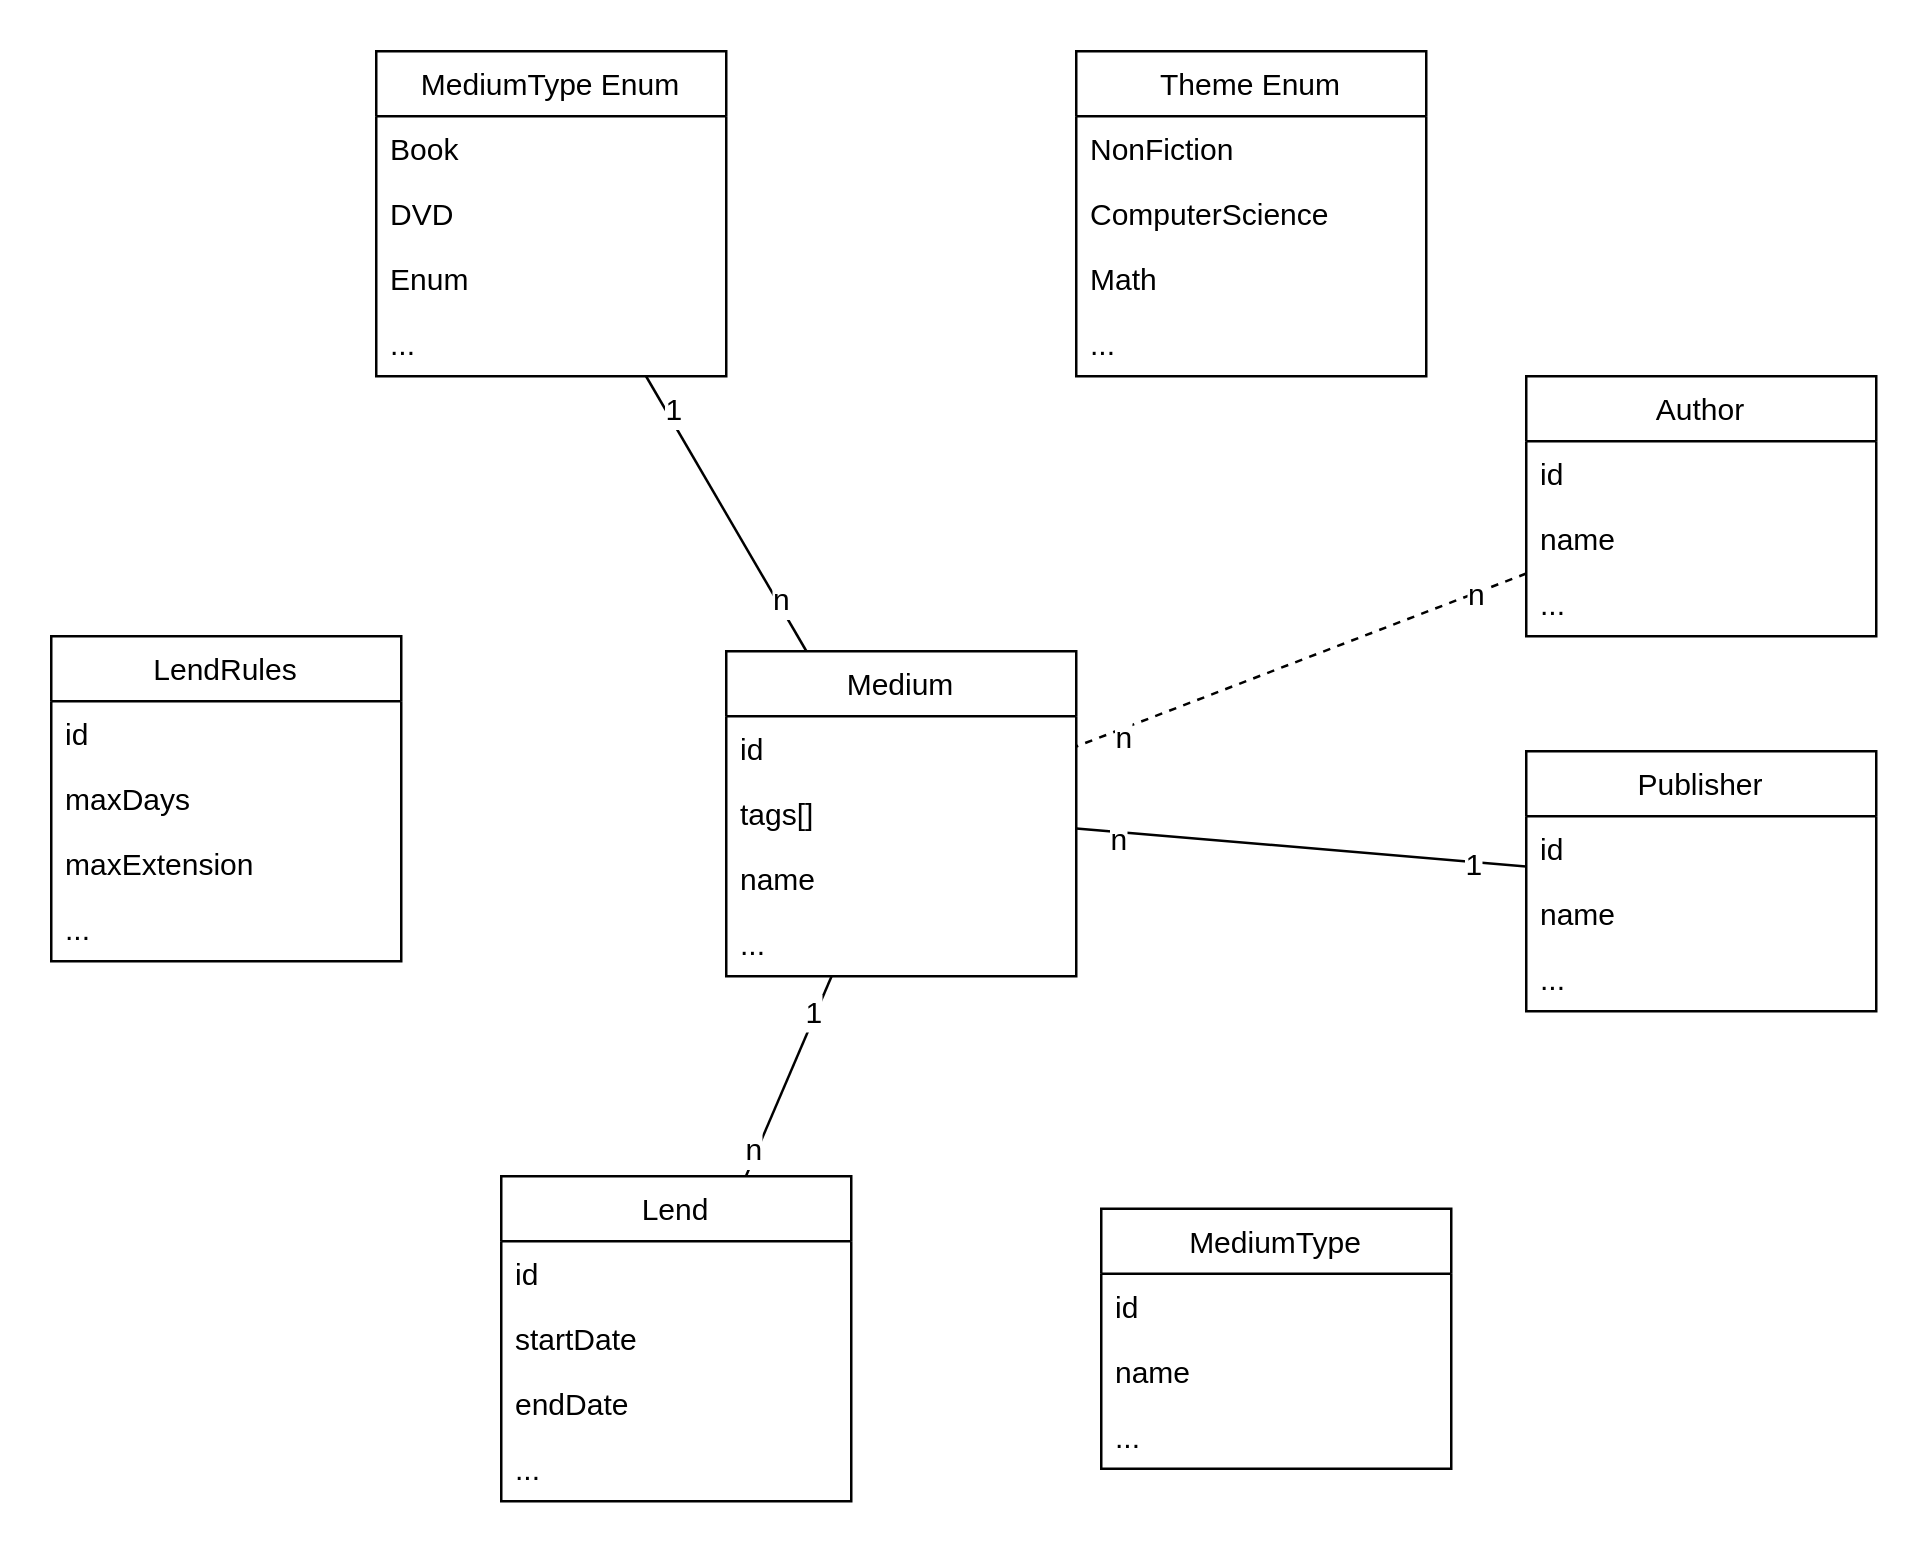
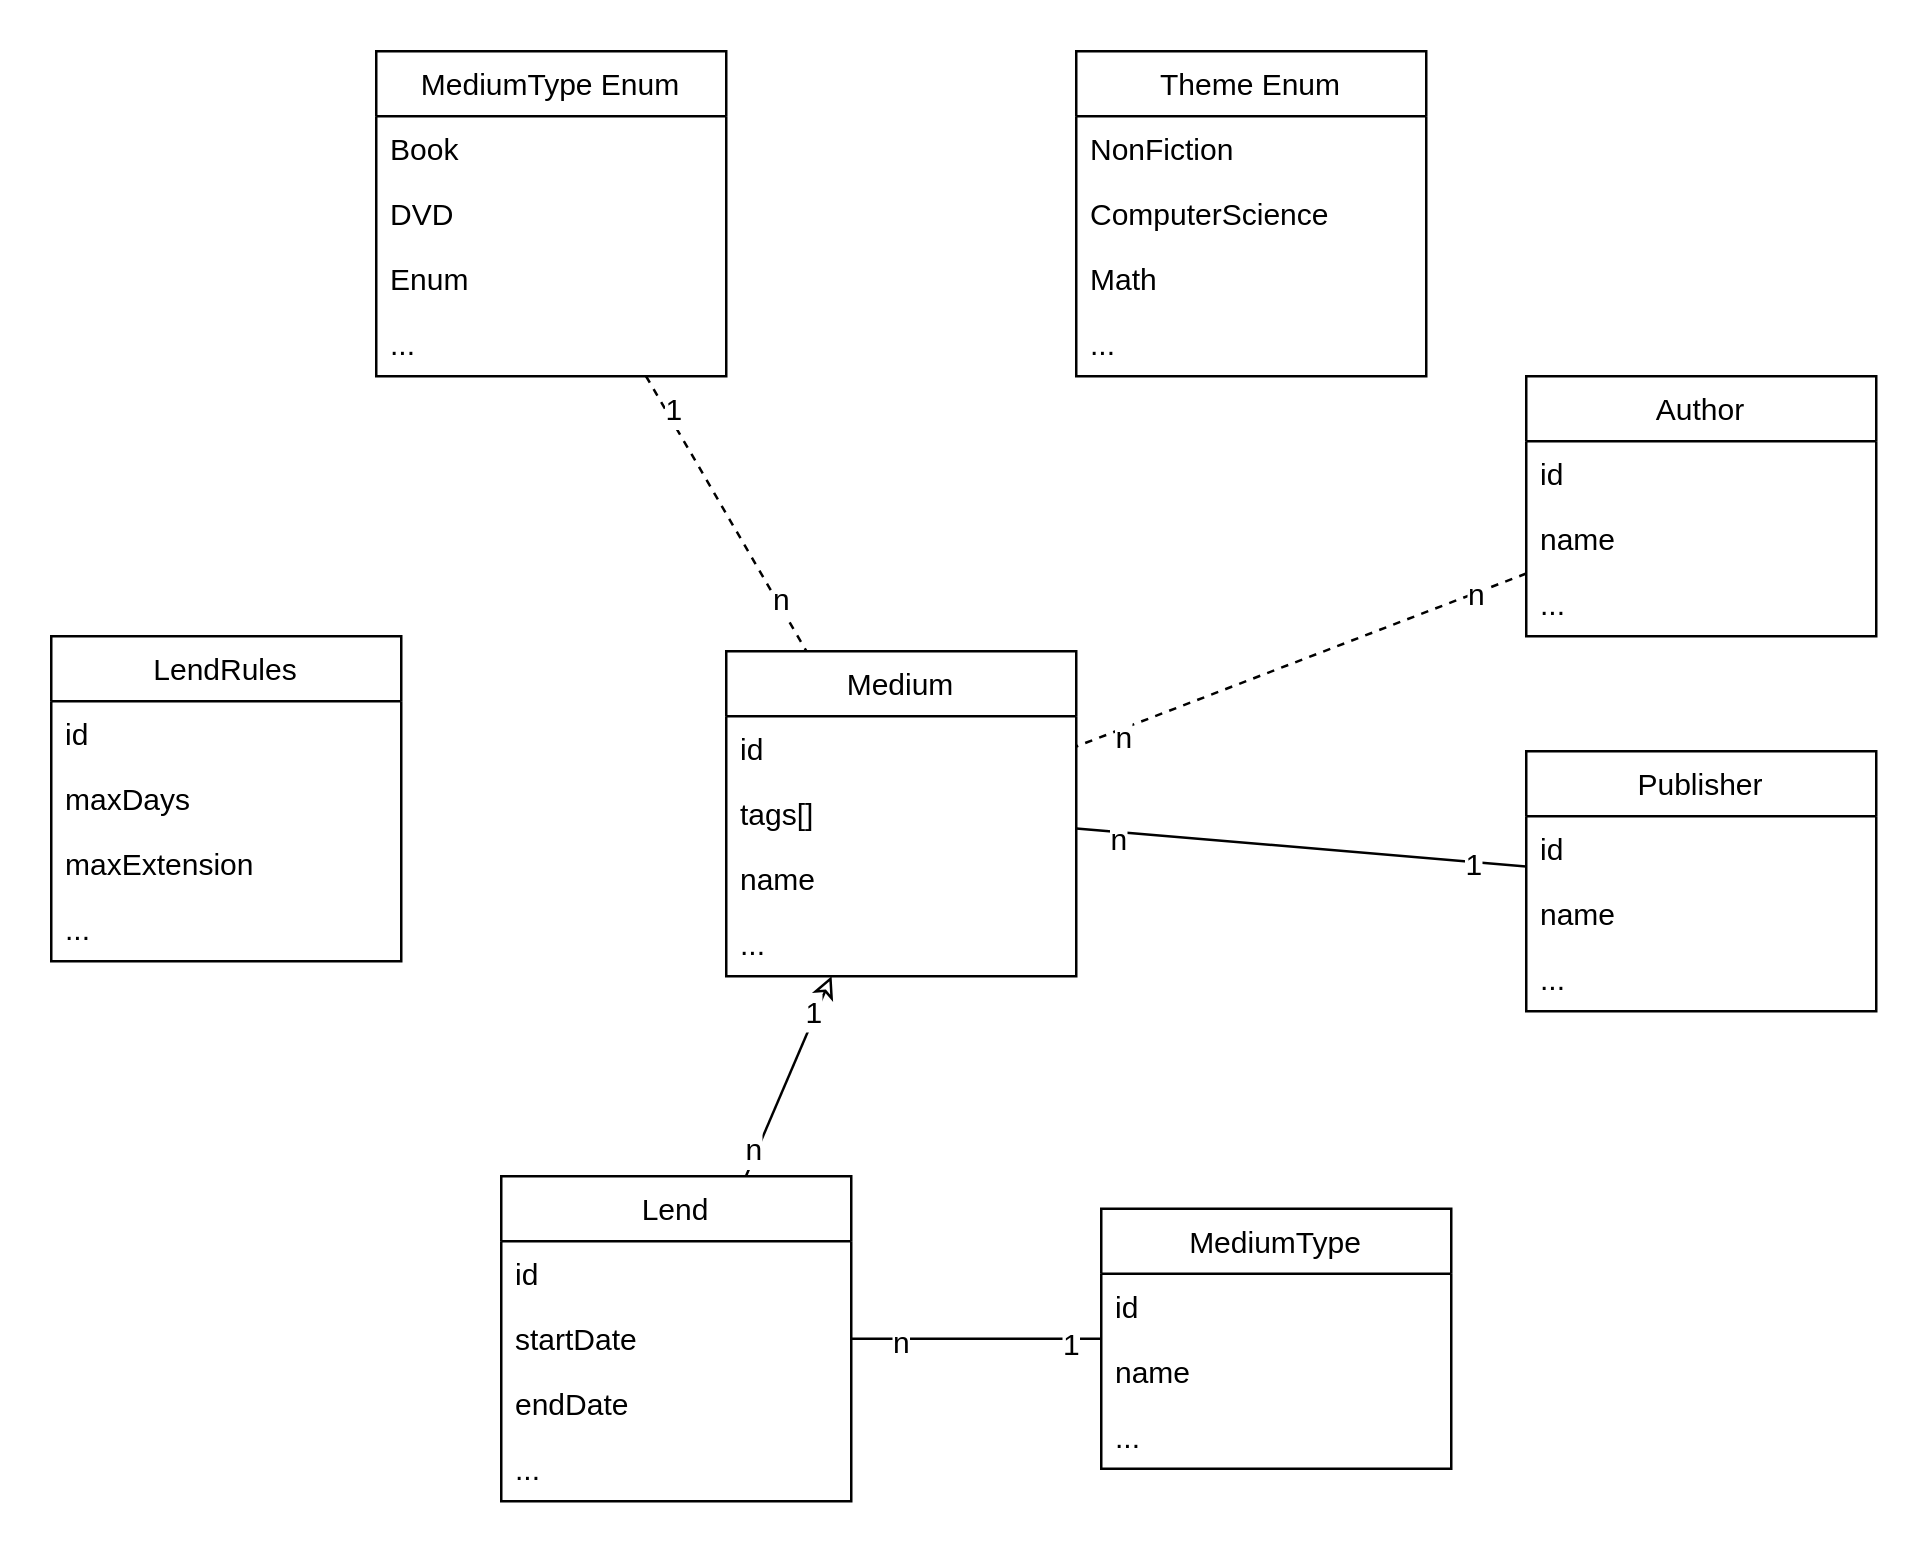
- <mxCell id="7" style="rounded=0;orthogonalLoop=1;jettySize=auto;html=1;endArrow=none;endFill=0;" edge="1" parent="1" source="2" target="10"><mxGeometry relative="1" as="geometry"><mxPoint x="353.472" y="240" as="targetPoint" /></mxGeometry></mxCell>
+ <mxCell id="7" style="rounded=0;orthogonalLoop=1;jettySize=auto;html=1;endArrow=none;endFill=0;dashed=1;" edge="1" parent="1" source="2" target="10"><mxGeometry relative="1" as="geometry"><mxPoint x="353.472" y="240" as="targetPoint" /></mxGeometry></mxCell>
- <mxCell id="48" style="rounded=0;orthogonalLoop=1;jettySize=auto;html=1;endArrow=none;endFill=0;" edge="1" parent="1" source="43" target="10"><mxGeometry relative="1" as="geometry"><mxPoint x="170" y="330.556" as="sourcePoint" /><mxPoint x="300" y="333.444" as="targetPoint" /></mxGeometry></mxCell>
+ <mxCell id="48" style="rounded=0;orthogonalLoop=1;jettySize=auto;html=1;endArrow=classic;endFill=0;" edge="1" parent="1" source="43" target="10"><mxGeometry relative="1" as="geometry"><mxPoint x="170" y="330.556" as="sourcePoint" /><mxPoint x="300" y="333.444" as="targetPoint" /></mxGeometry></mxCell>
+ <mxCell id="51" style="rounded=0;orthogonalLoop=1;jettySize=auto;html=1;endArrow=none;endFill=0;" edge="1" parent="1" source="34" target="43"><mxGeometry relative="1" as="geometry"><mxPoint x="311.48" y="480" as="sourcePoint" /><mxPoint x="343.767" y="400" as="targetPoint" /></mxGeometry></mxCell>
+ <mxCell id="52" value="1" style="text;html=1;align=center;verticalAlign=middle;resizable=0;points=[];;labelBackgroundColor=#ffffff;" vertex="1" connectable="0" parent="51"><mxGeometry x="-0.74" y="2" relative="1" as="geometry"><mxPoint as="offset" /></mxGeometry></mxCell>
+ <mxCell id="53" value="n" style="text;html=1;align=center;verticalAlign=middle;resizable=0;points=[];;labelBackgroundColor=#ffffff;" vertex="1" connectable="0" parent="51"><mxGeometry x="0.626" y="1" relative="1" as="geometry"><mxPoint as="offset" /></mxGeometry></mxCell>
